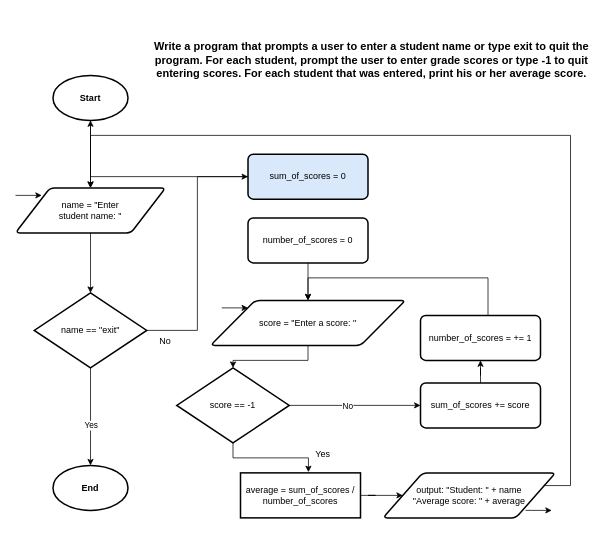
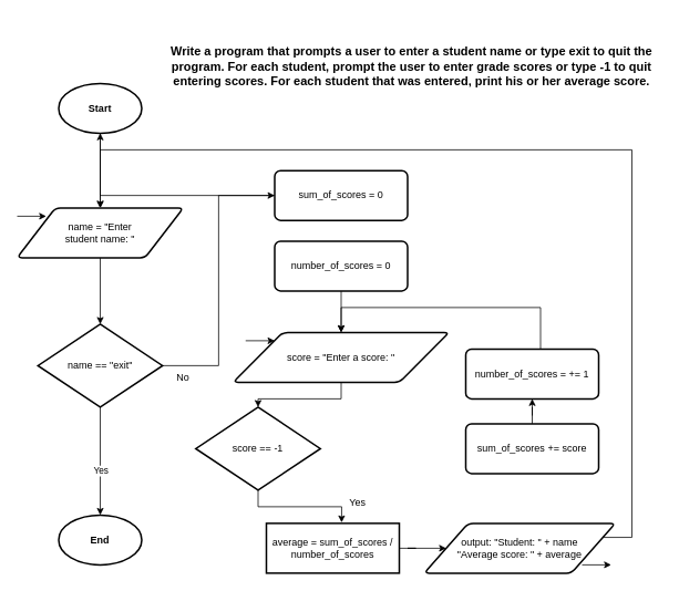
- <mxCell id="12" value="sum_of_scores = 0" style="rounded=1;whiteSpace=wrap;html=1;absoluteArcSize=1;arcSize=14;strokeWidth=2;fillColor=#dae8fc;" vertex="1" parent="1"><mxGeometry x="330" y="205" width="160" height="60" as="geometry" /></mxCell>
+ <mxCell id="12" value="sum_of_scores = 0" style="rounded=1;whiteSpace=wrap;html=1;absoluteArcSize=1;arcSize=14;strokeWidth=2;" vertex="1" parent="1"><mxGeometry x="330" y="205" width="160" height="60" as="geometry" /></mxCell>
- <mxCell id="15" style="edgeStyle=orthogonalEdgeStyle;rounded=0;orthogonalLoop=1;jettySize=auto;html=1;entryX=0;entryY=0.5;entryDx=0;entryDy=0;" edge="1" parent="1" source="18" target="22"><mxGeometry relative="1" as="geometry" /></mxCell>
- <mxCell id="16" value="No" style="edgeLabel;html=1;align=center;verticalAlign=middle;resizable=0;points=[];" vertex="1" connectable="0" parent="15"><mxGeometry x="-0.123" relative="1" as="geometry"><mxPoint as="offset" /></mxGeometry></mxCell>
